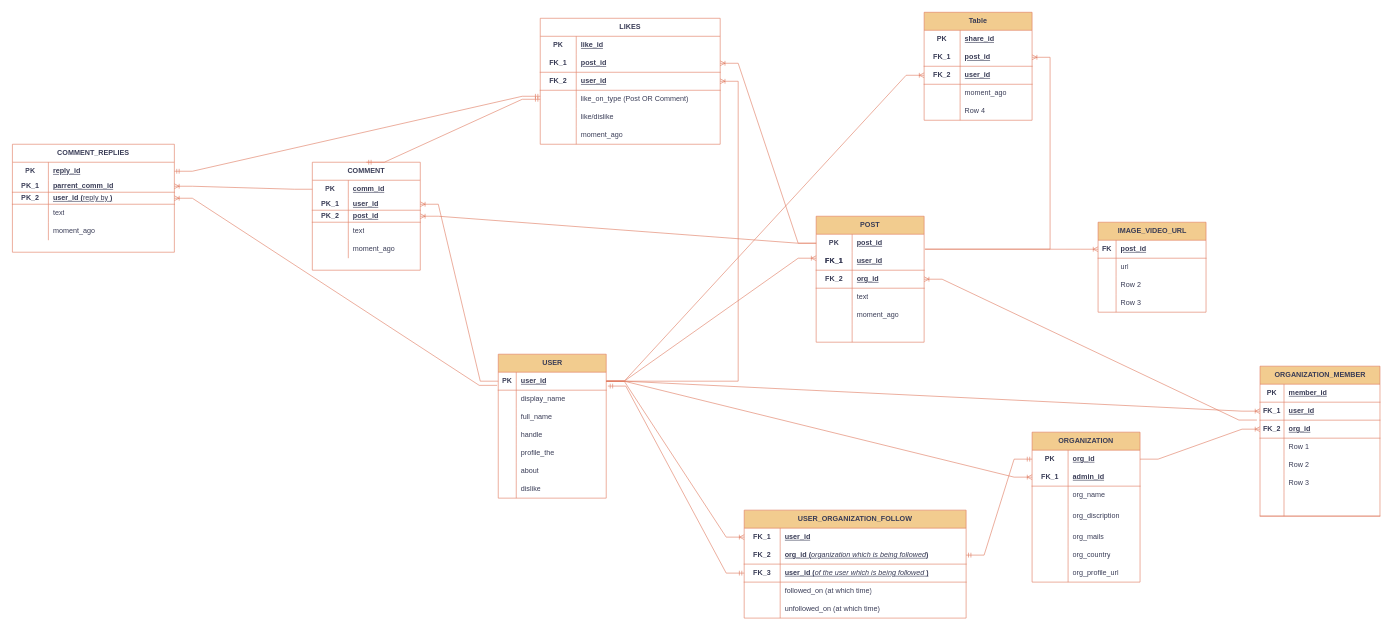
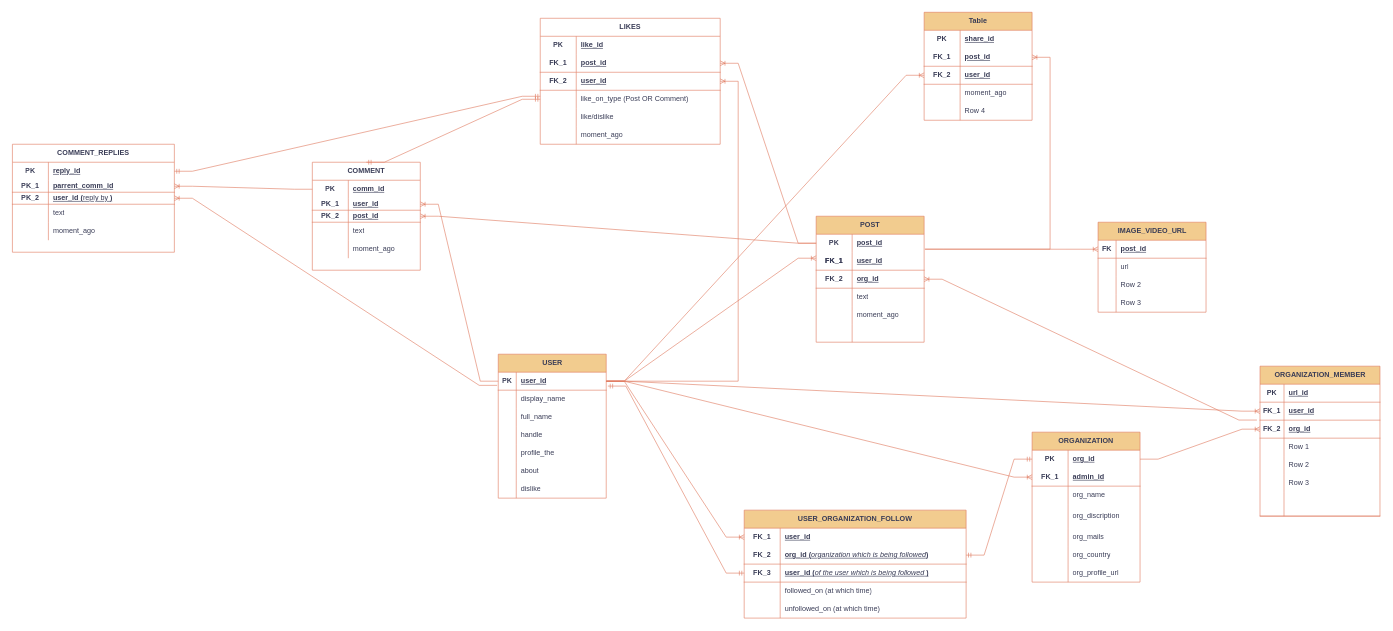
- <mxCell id="103" value="member_id" style="shape=partialRectangle;connectable=0;fillColor=none;top=0;left=0;bottom=0;right=0;align=left;spacingLeft=6;fontStyle=5;overflow=hidden;whiteSpace=wrap;html=1;labelBackgroundColor=none;strokeColor=#E07A5F;fontColor=#393C56;rounded=0;" vertex="1" parent="101"><mxGeometry x="40" width="160" height="30" as="geometry"><mxRectangle width="160" height="30" as="alternateBounds" /></mxGeometry></mxCell>
+ <mxCell id="103" value="url_id" style="shape=partialRectangle;connectable=0;fillColor=none;top=0;left=0;bottom=0;right=0;align=left;spacingLeft=6;fontStyle=5;overflow=hidden;whiteSpace=wrap;html=1;labelBackgroundColor=none;strokeColor=#E07A5F;fontColor=#393C56;rounded=0;" vertex="1" parent="101"><mxGeometry x="40" width="160" height="30" as="geometry"><mxRectangle width="160" height="30" as="alternateBounds" /></mxGeometry></mxCell>
